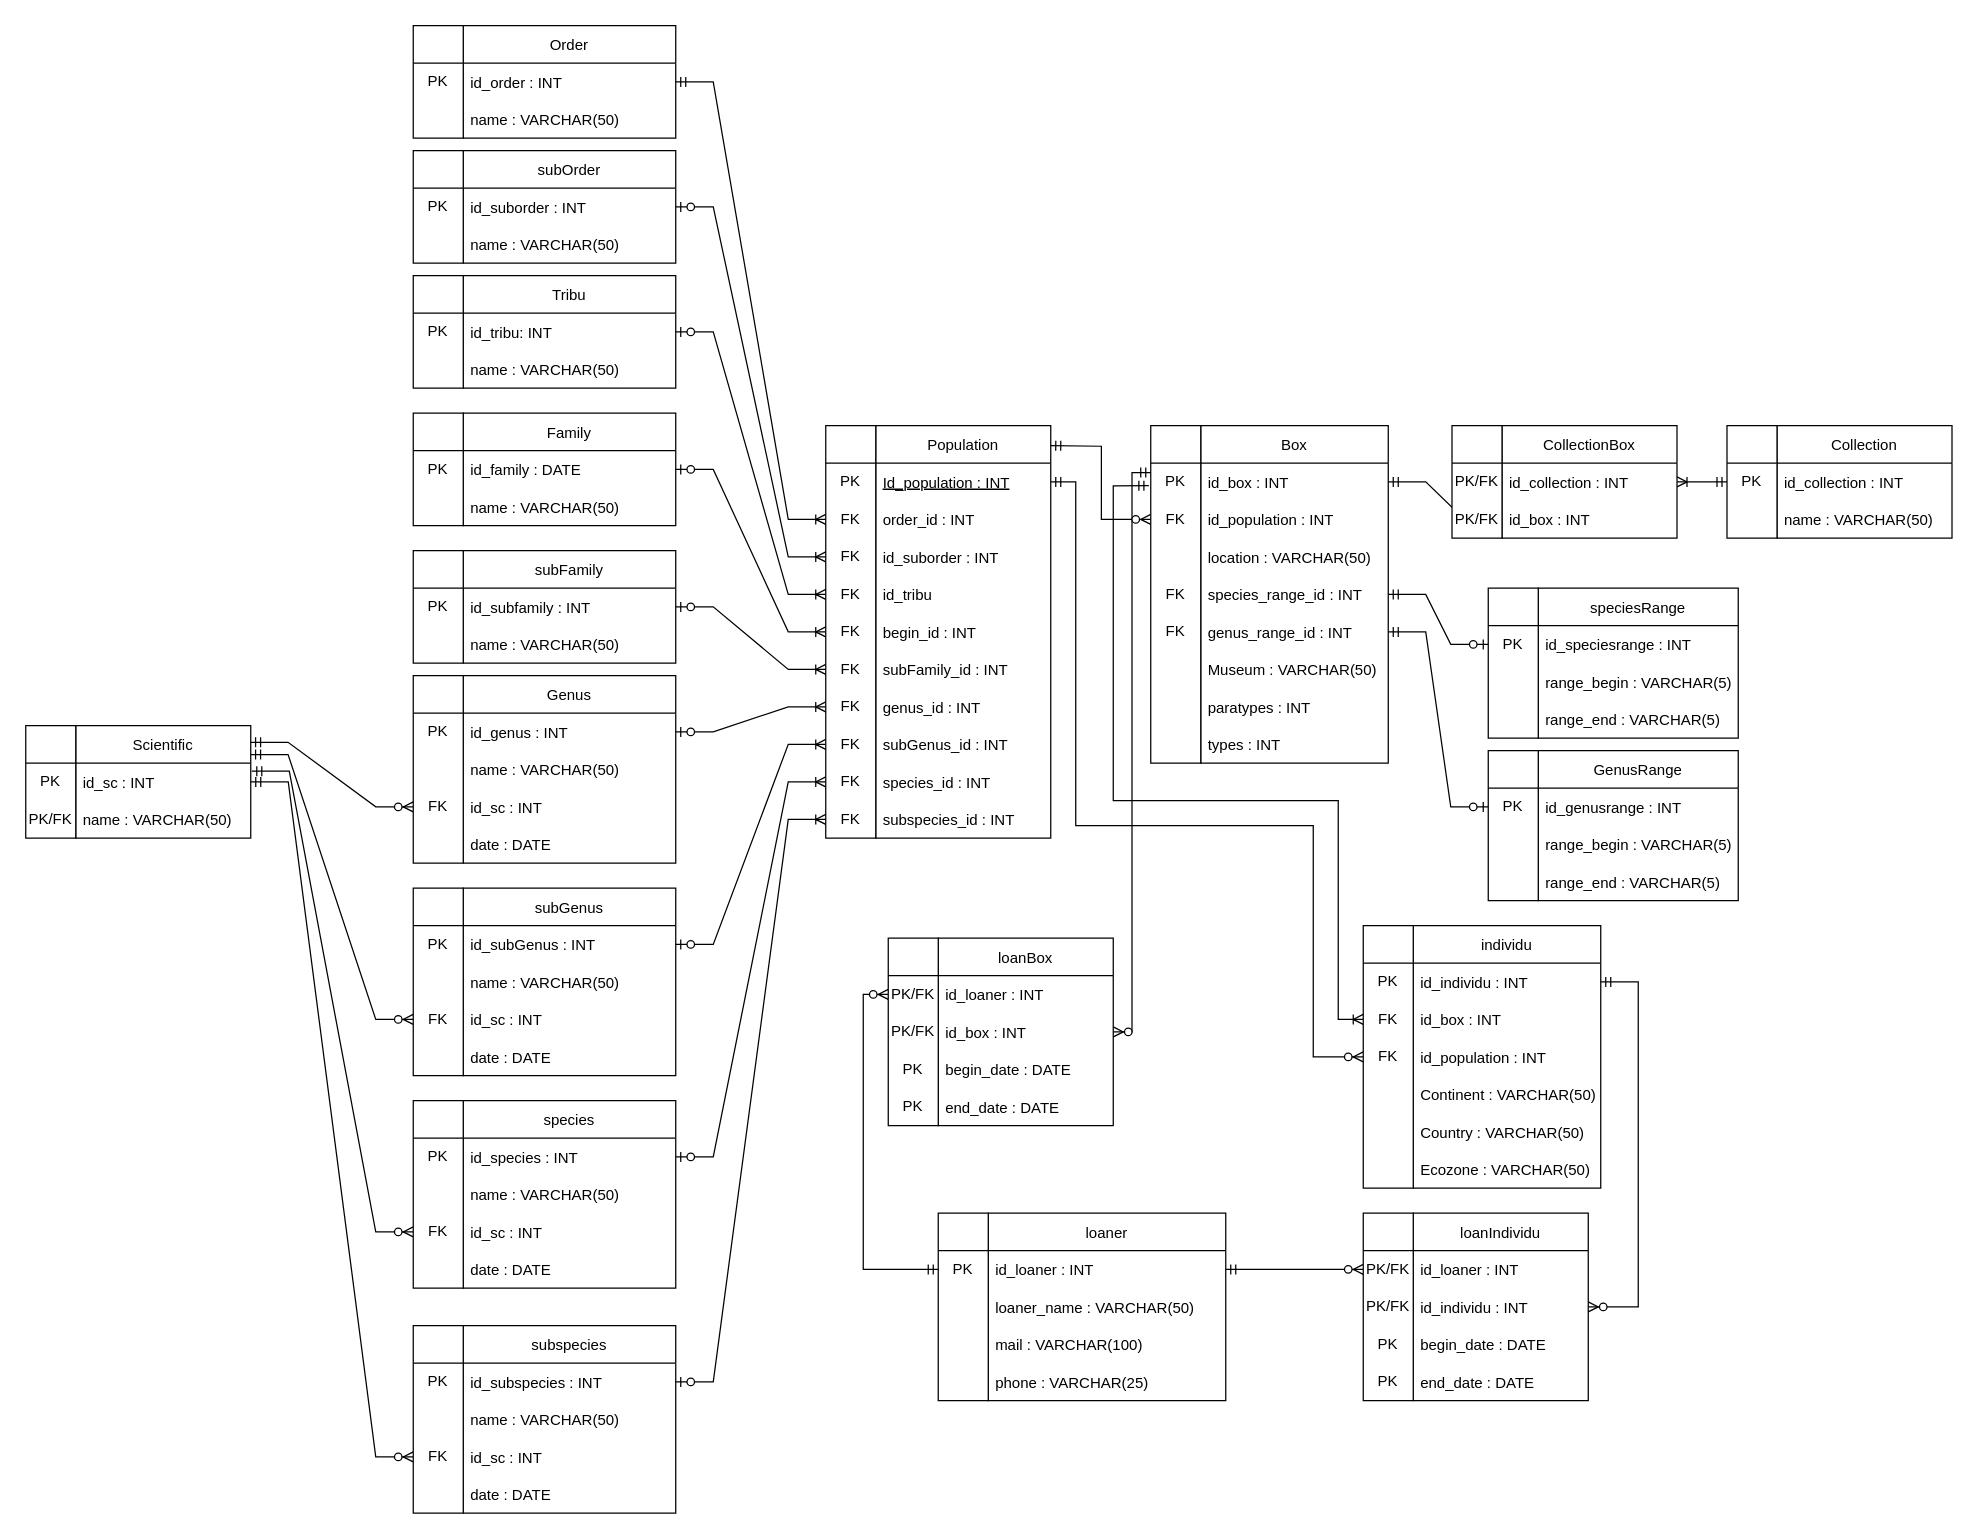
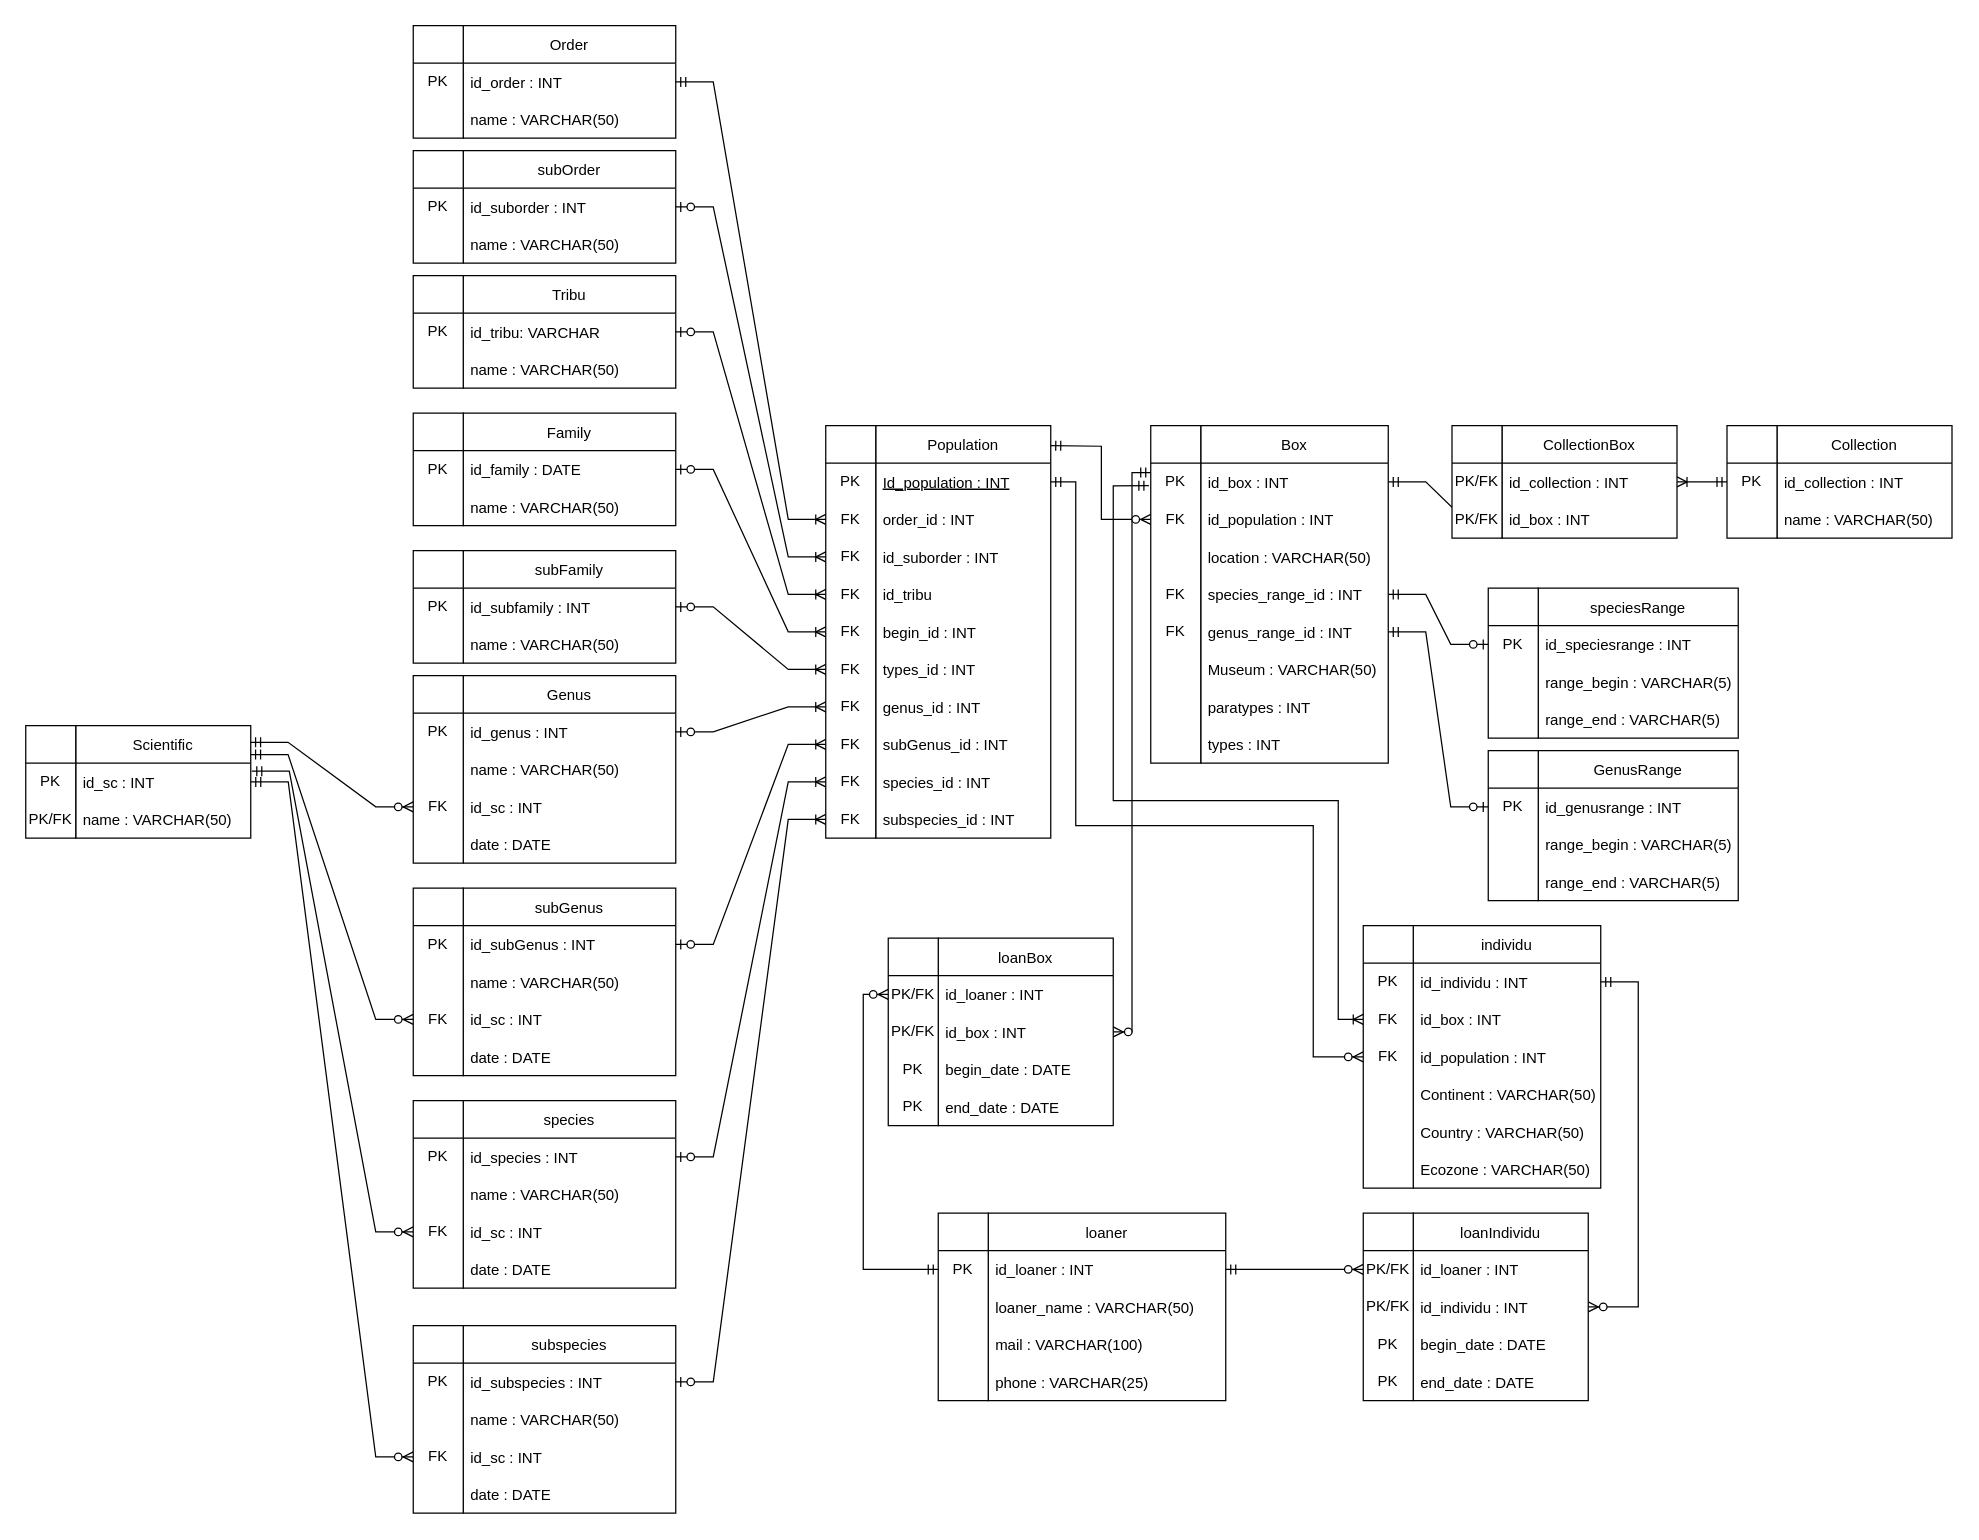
- <mxCell id="196" value="id_tribu: INT" style="text;strokeColor=none;fillColor=none;align=left;verticalAlign=middle;spacingLeft=4;spacingRight=4;overflow=hidden;points=[[0,0.5],[1,0.5]];portConstraint=eastwest;rotatable=0;fontStyle=0" parent="195" vertex="1"><mxGeometry y="30" width="170" height="30" as="geometry" /></mxCell>
+ <mxCell id="196" value="id_tribu: VARCHAR" style="text;strokeColor=none;fillColor=none;align=left;verticalAlign=middle;spacingLeft=4;spacingRight=4;overflow=hidden;points=[[0,0.5],[1,0.5]];portConstraint=eastwest;rotatable=0;fontStyle=0" parent="195" vertex="1"><mxGeometry y="30" width="170" height="30" as="geometry" /></mxCell>
- <mxCell id="8" value="subFamily_id : INT" style="text;strokeColor=none;fillColor=none;align=left;verticalAlign=middle;spacingLeft=4;spacingRight=4;overflow=hidden;points=[[0,0.5],[1,0.5]];portConstraint=eastwest;rotatable=0;" parent="2" vertex="1"><mxGeometry y="180" width="140" height="30" as="geometry" /></mxCell>
+ <mxCell id="8" value="types_id : INT" style="text;strokeColor=none;fillColor=none;align=left;verticalAlign=middle;spacingLeft=4;spacingRight=4;overflow=hidden;points=[[0,0.5],[1,0.5]];portConstraint=eastwest;rotatable=0;" parent="2" vertex="1"><mxGeometry y="180" width="140" height="30" as="geometry" /></mxCell>
